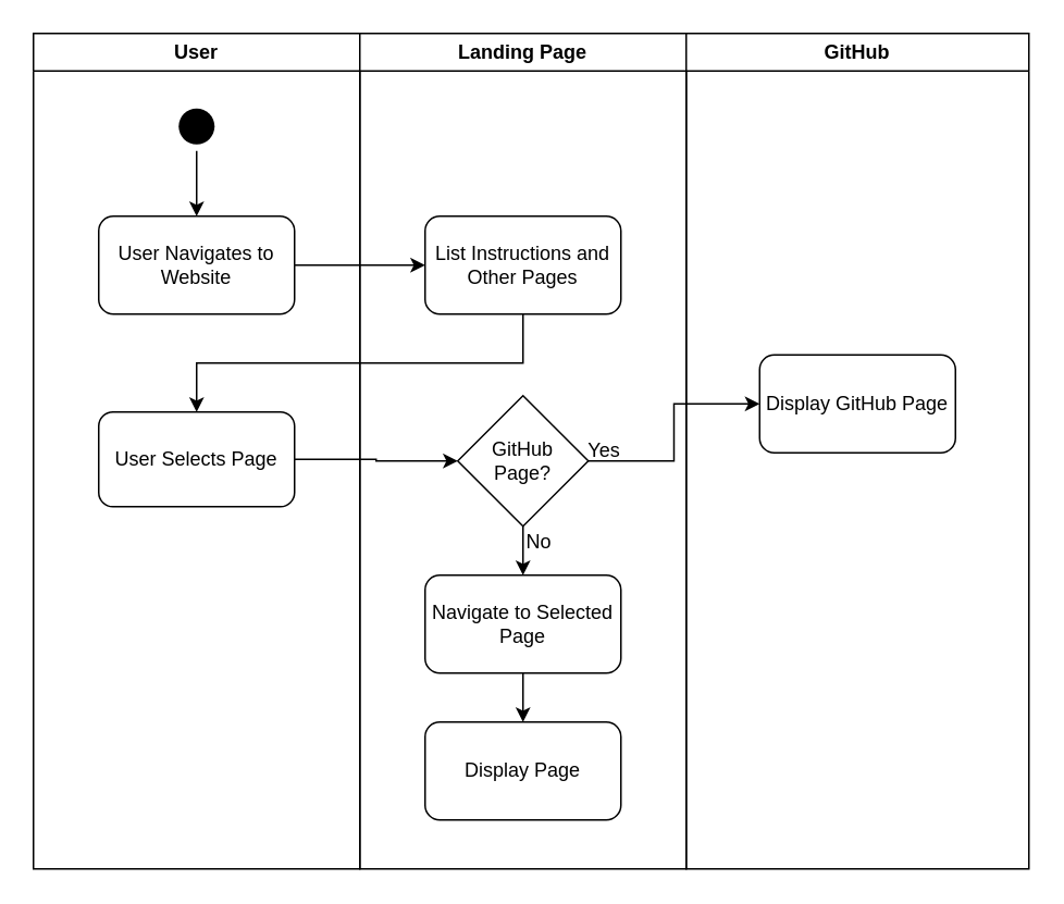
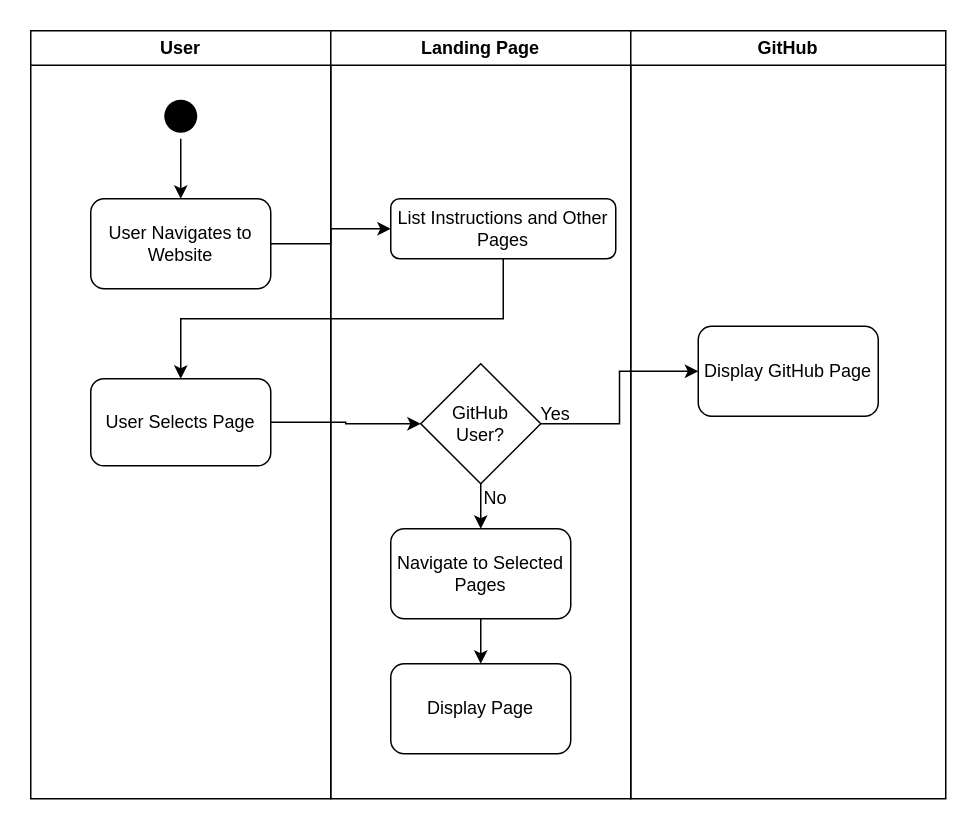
- <mxCell id="8" value="&lt;div&gt;List Instructions and Other Pages&lt;/div&gt;" style="rounded=1;whiteSpace=wrap;html=1;" vertex="1" parent="7"><mxGeometry x="40" y="112" width="120" height="60" as="geometry" /></mxCell>
+ <mxCell id="8" value="&lt;div&gt;List Instructions and Other Pages&lt;/div&gt;" style="rounded=1;whiteSpace=wrap;html=1;" vertex="1" parent="7"><mxGeometry x="40" y="112" width="150" height="40" as="geometry" /></mxCell>
- <mxCell id="13" value="&lt;div&gt;GitHub&lt;/div&gt;&lt;div&gt;Page?&lt;br&gt;&lt;/div&gt;" style="rhombus;whiteSpace=wrap;html=1;strokeColor=#000000;strokeWidth=1;" vertex="1" parent="7"><mxGeometry x="60" y="222" width="80" height="80" as="geometry" /></mxCell>
+ <mxCell id="13" value="&lt;div&gt;GitHub&lt;/div&gt;&lt;div&gt;User?&lt;br&gt;&lt;/div&gt;" style="rhombus;whiteSpace=wrap;html=1;strokeColor=#000000;strokeWidth=1;" vertex="1" parent="7"><mxGeometry x="60" y="222" width="80" height="80" as="geometry" /></mxCell>
- <mxCell id="9" value="Navigate to Selected Page" style="rounded=1;whiteSpace=wrap;html=1;" vertex="1" parent="7"><mxGeometry x="40" y="332" width="120" height="60" as="geometry" /></mxCell>
+ <mxCell id="9" value="Navigate to Selected Pages" style="rounded=1;whiteSpace=wrap;html=1;" vertex="1" parent="7"><mxGeometry x="40" y="332" width="120" height="60" as="geometry" /></mxCell>
